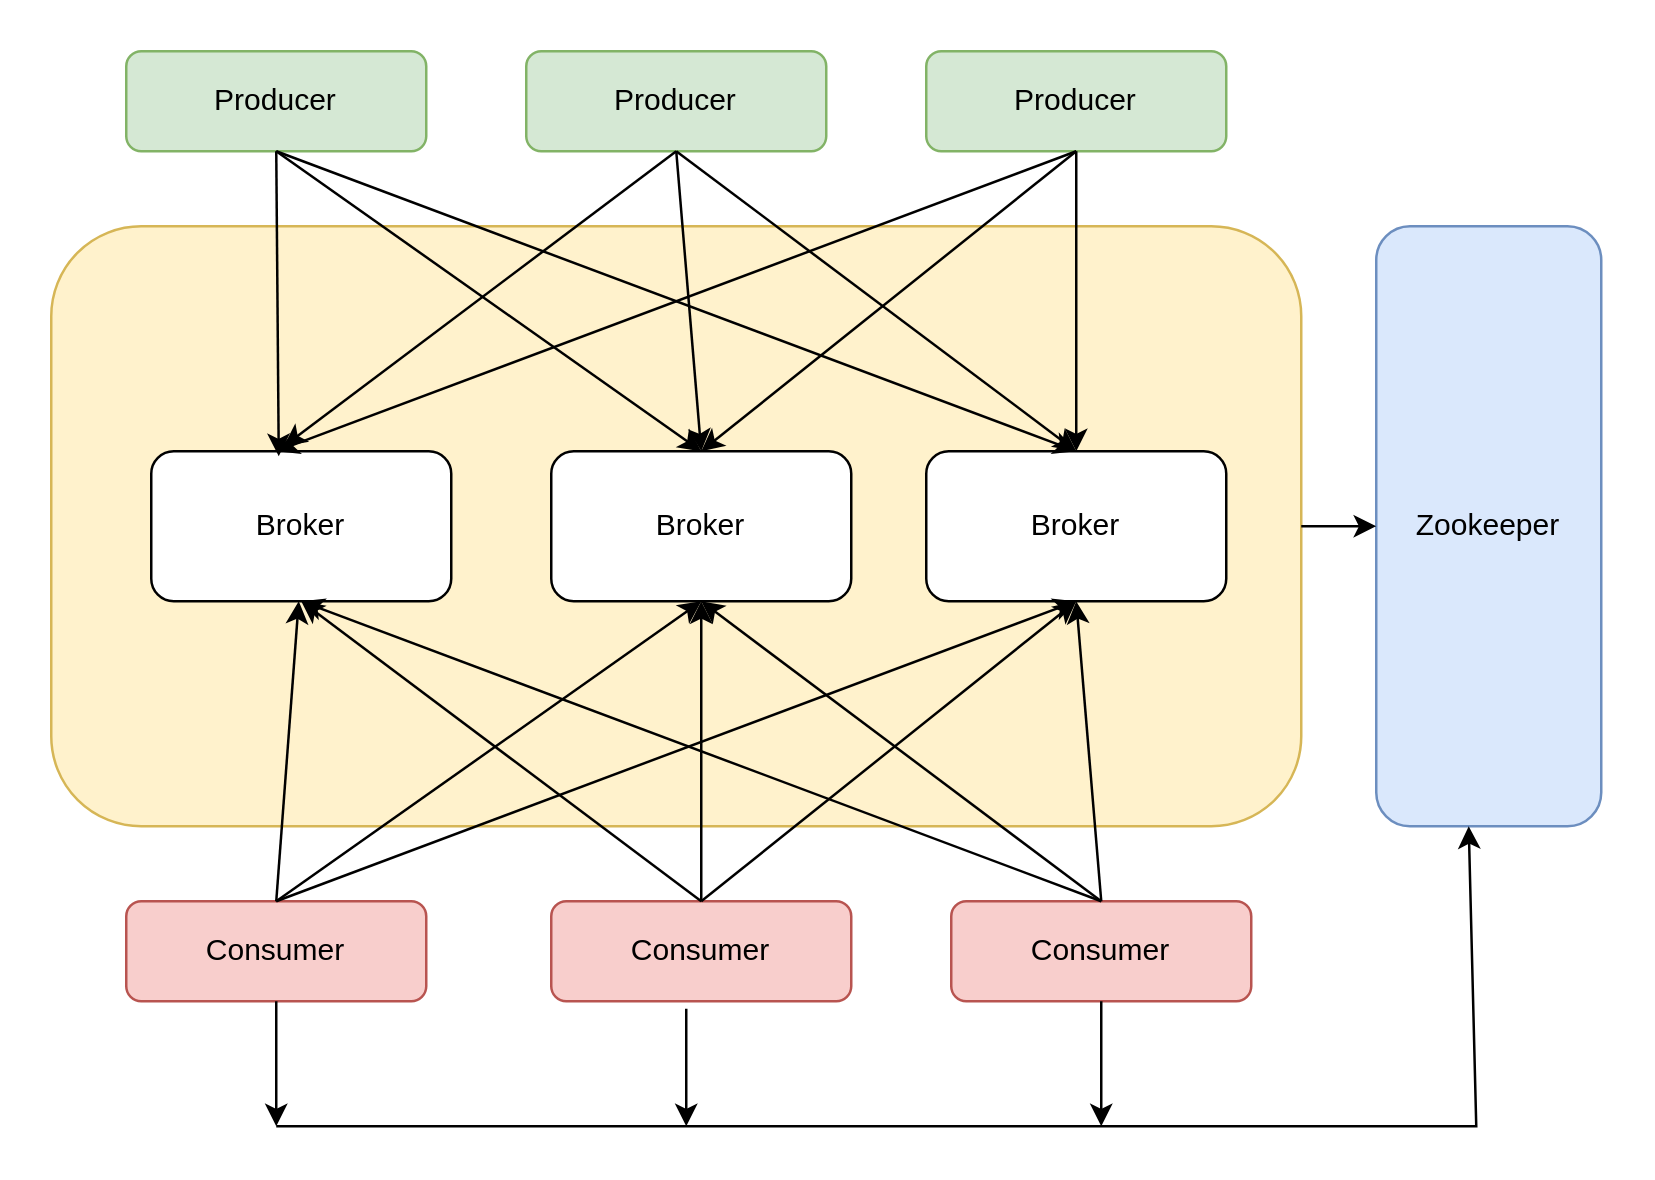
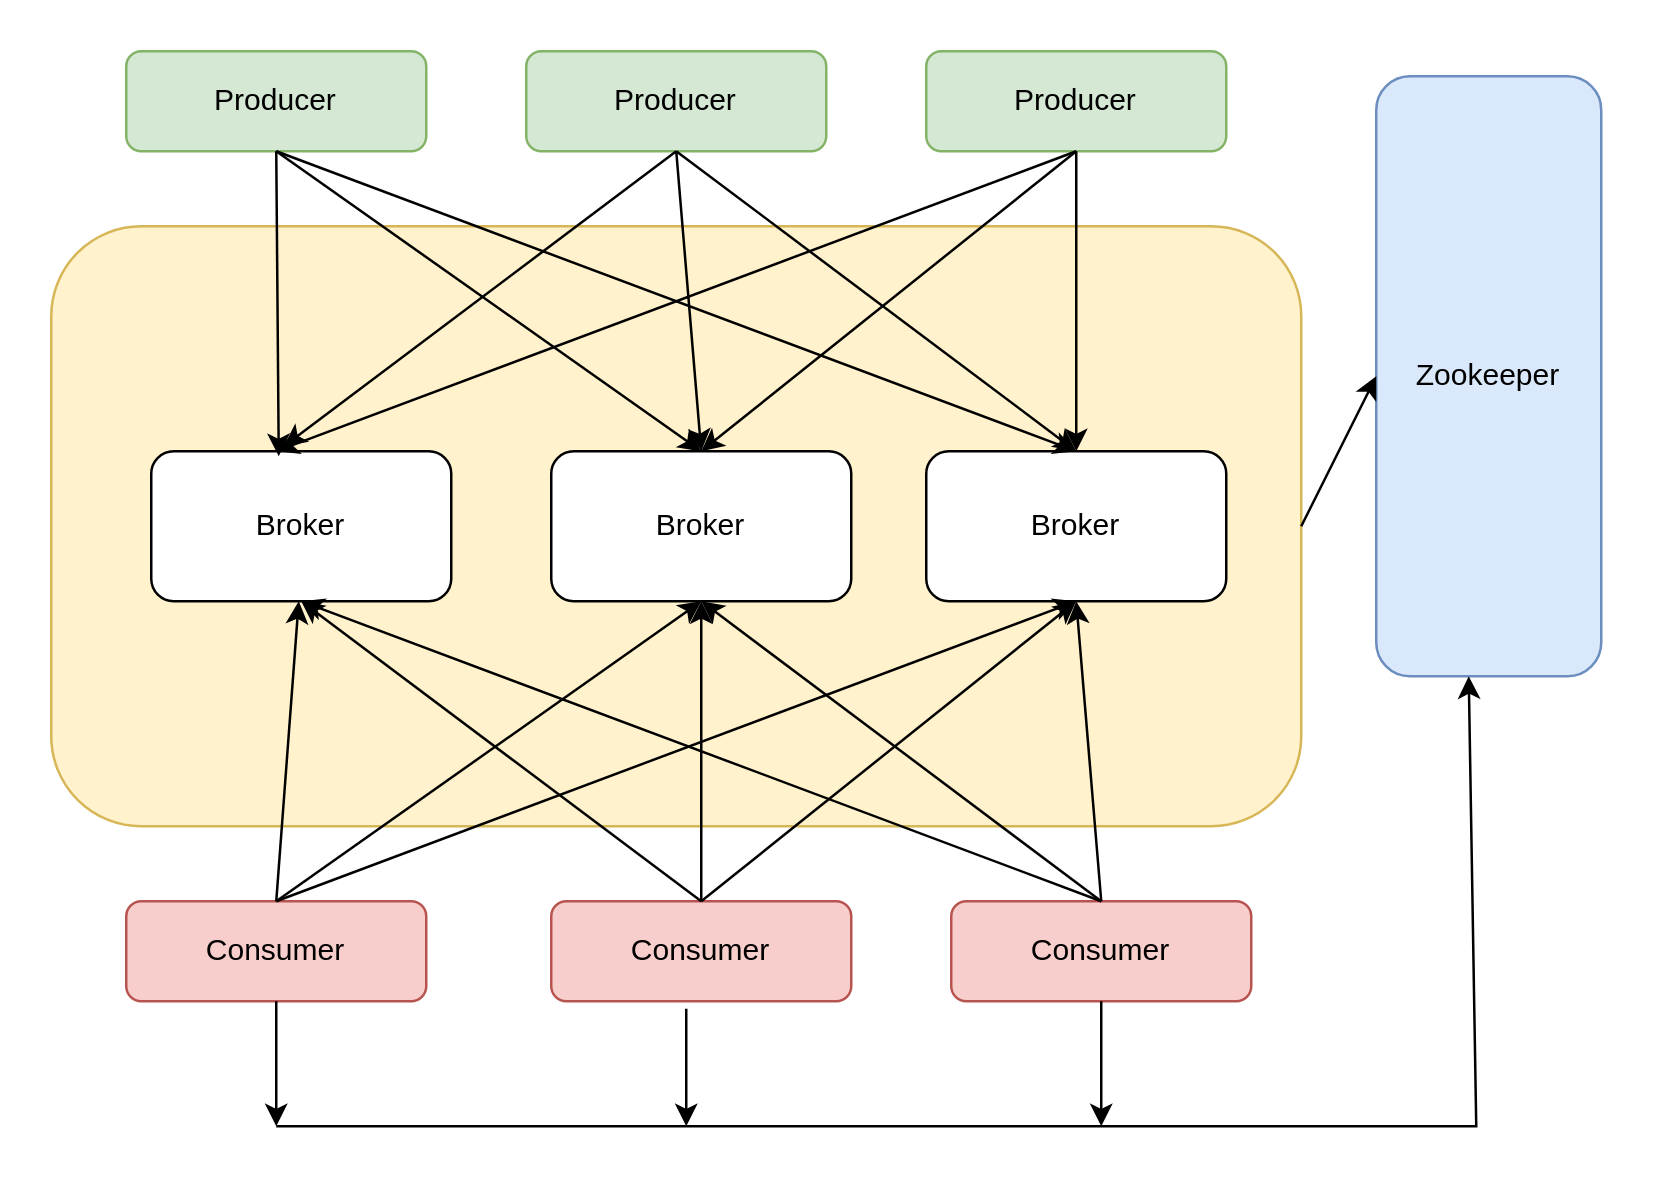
- <mxCell id="6" value="Zookeeper" style="rounded=1;whiteSpace=wrap;html=1;fillColor=#dae8fc;strokeColor=#6c8ebf;" vertex="1" parent="1"><mxGeometry x="550" y="90" width="90" height="240" as="geometry" /></mxCell>
+ <mxCell id="6" value="Zookeeper" style="rounded=1;whiteSpace=wrap;html=1;fillColor=#dae8fc;strokeColor=#6c8ebf;" vertex="1" parent="1"><mxGeometry x="550" y="30" width="90" height="240" as="geometry" /></mxCell>
